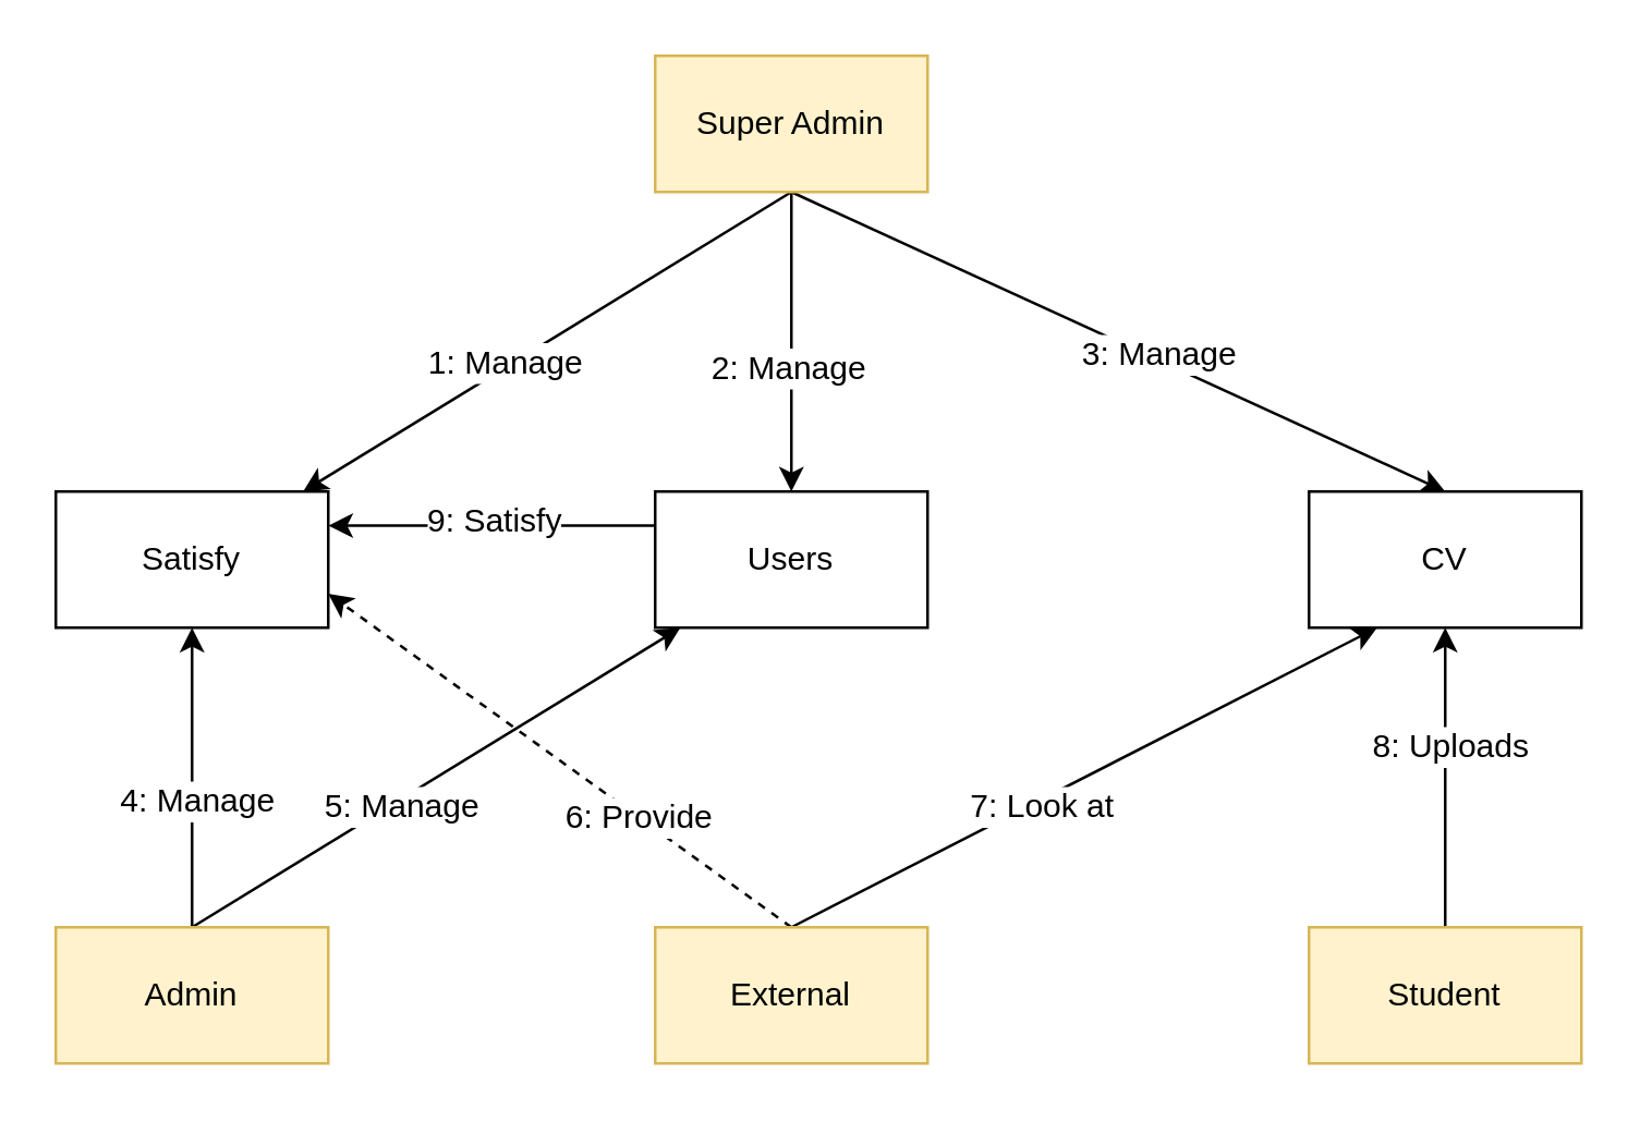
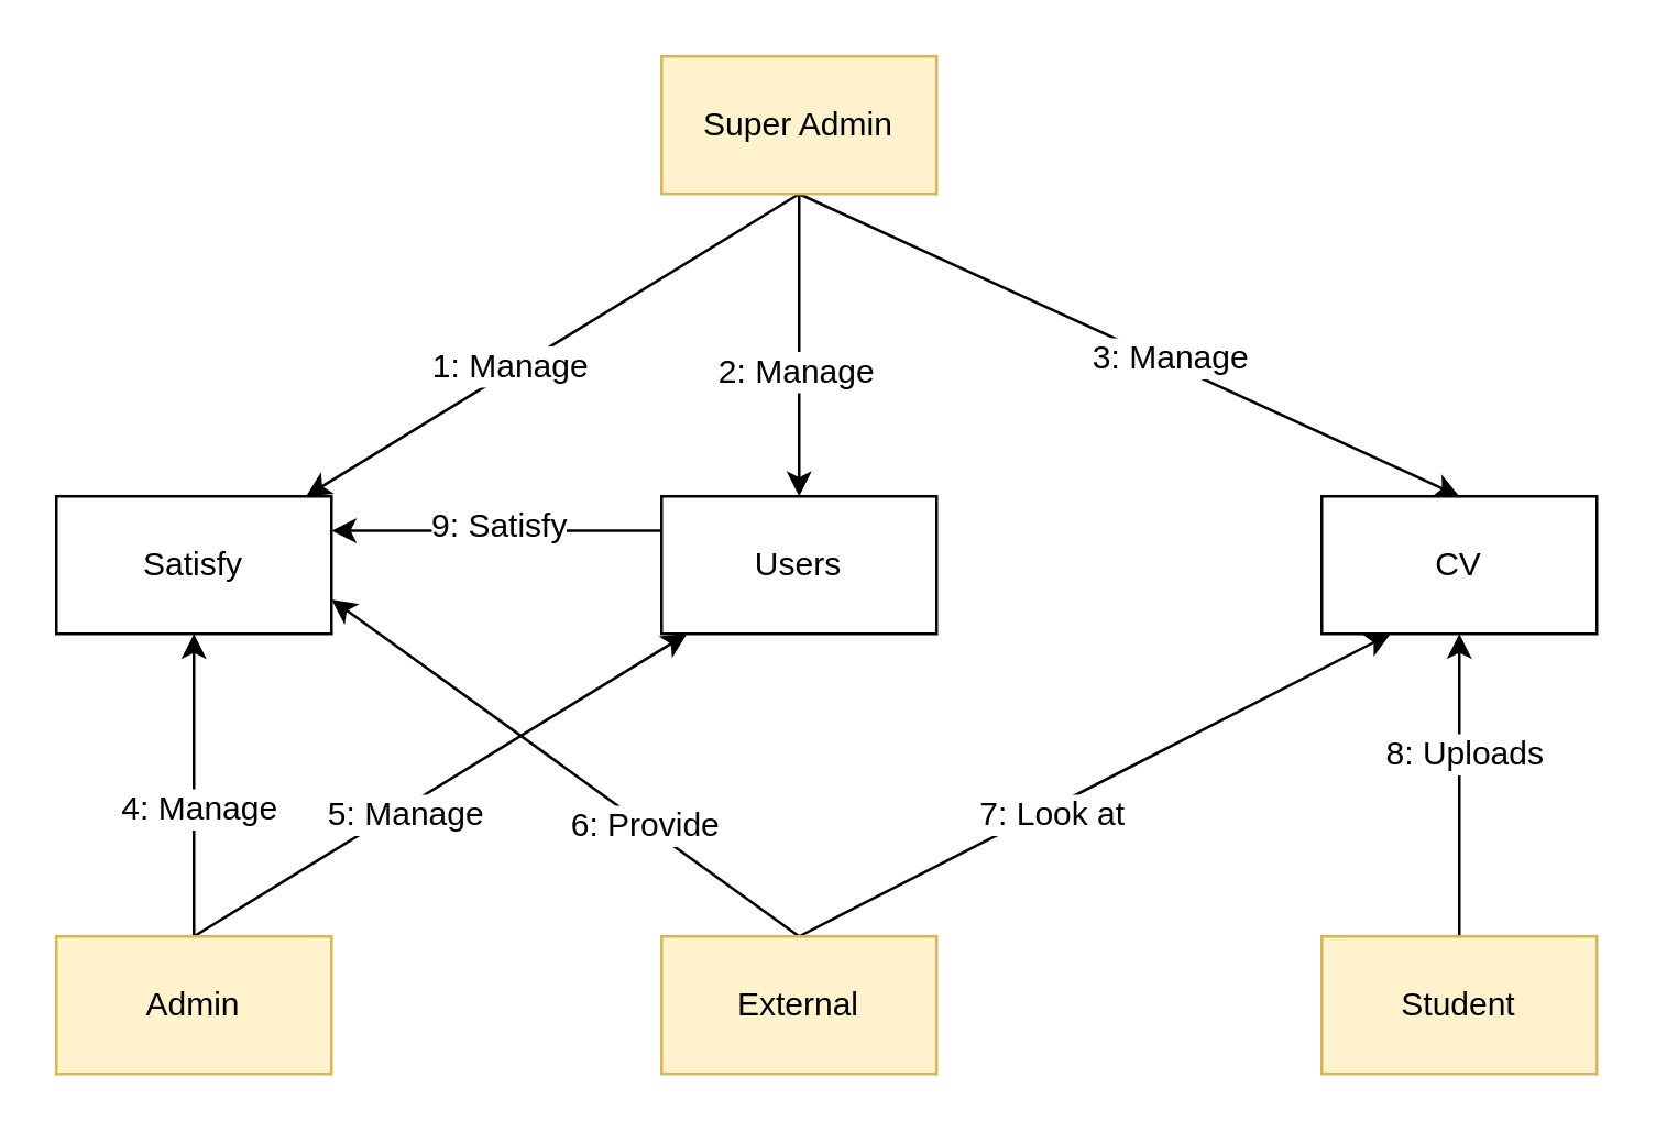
- <mxCell id="9" style="edgeStyle=none;rounded=0;orthogonalLoop=1;jettySize=auto;html=1;exitX=0.5;exitY=0;exitDx=0;exitDy=0;entryX=1;entryY=0.75;entryDx=0;entryDy=0;dashed=1;" edge="1" parent="1" source="11" target="25"><mxGeometry relative="1" as="geometry" /></mxCell>
+ <mxCell id="9" style="edgeStyle=none;rounded=0;orthogonalLoop=1;jettySize=auto;html=1;exitX=0.5;exitY=0;exitDx=0;exitDy=0;entryX=1;entryY=0.75;entryDx=0;entryDy=0;" edge="1" parent="1" source="11" target="25"><mxGeometry relative="1" as="geometry" /></mxCell>
